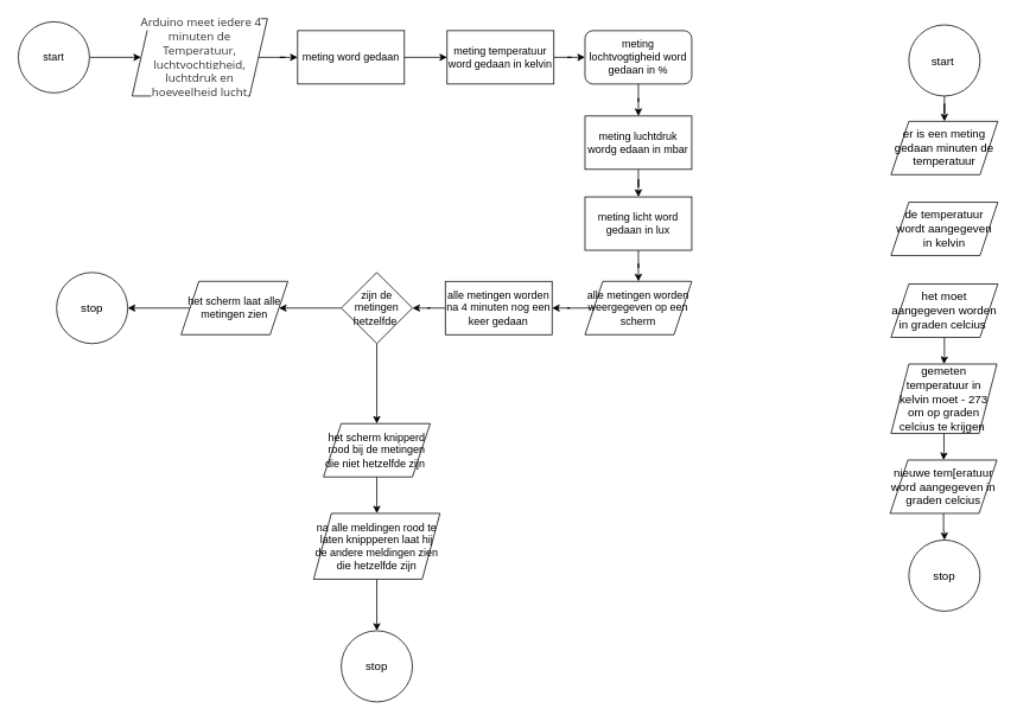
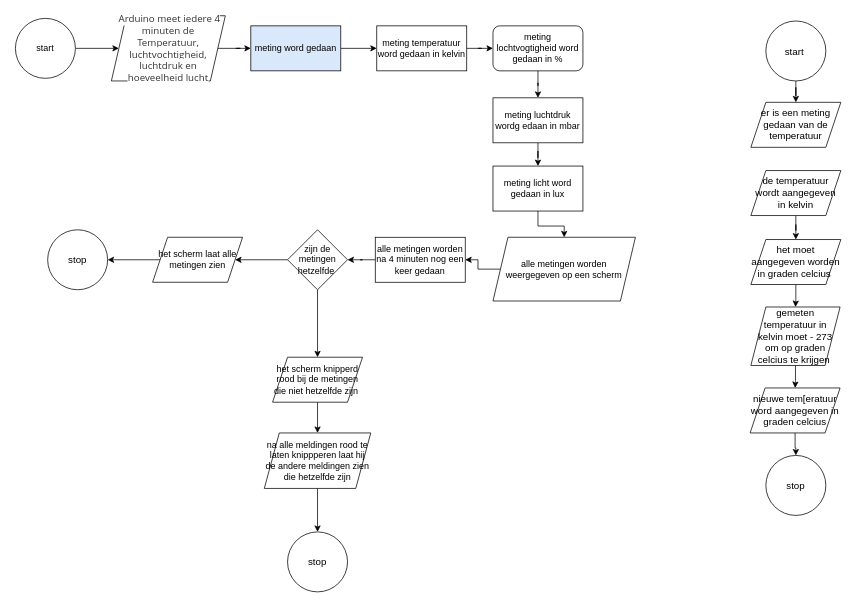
- <mxCell id="7" value="meting word gedaan" style="whiteSpace=wrap;html=1;" vertex="1" parent="1"><mxGeometry x="334" y="34" width="120" height="60" as="geometry" /></mxCell>
+ <mxCell id="7" value="meting word gedaan" style="whiteSpace=wrap;html=1;fillColor=#dae8fc;" vertex="1" parent="1"><mxGeometry x="334" y="34" width="120" height="60" as="geometry" /></mxCell>
- <mxCell id="33" value="er is een meting gedaan minuten de temperatuur" style="shape=parallelogram;perimeter=parallelogramPerimeter;whiteSpace=wrap;html=1;fixedSize=1;fontSize=13;" vertex="1" parent="1"><mxGeometry x="1001" y="136" width="120" height="60" as="geometry" /></mxCell>
+ <mxCell id="33" value="er is een meting gedaan van de temperatuur" style="shape=parallelogram;perimeter=parallelogramPerimeter;whiteSpace=wrap;html=1;fixedSize=1;fontSize=13;" vertex="1" parent="1"><mxGeometry x="1001" y="136" width="120" height="60" as="geometry" /></mxCell>
+ <mxCell id="34" value="" style="edgeStyle=orthogonalEdgeStyle;rounded=0;orthogonalLoop=1;jettySize=auto;html=1;fontSize=13;" edge="1" parent="1" source="35" target="37"><mxGeometry relative="1" as="geometry" /></mxCell>
- <mxCell id="17" value="alle metingen worden weergegeven op een scherm" style="shape=parallelogram;perimeter=parallelogramPerimeter;whiteSpace=wrap;html=1;fixedSize=1;" vertex="1" parent="1"><mxGeometry x="657" y="316" width="120" height="60" as="geometry" /></mxCell>
+ <mxCell id="17" value="alle metingen worden weergegeven op een scherm" style="shape=parallelogram;perimeter=parallelogramPerimeter;whiteSpace=wrap;html=1;fixedSize=1;" vertex="1" parent="1"><mxGeometry x="657" y="316" width="190" height="85" as="geometry" /></mxCell>
